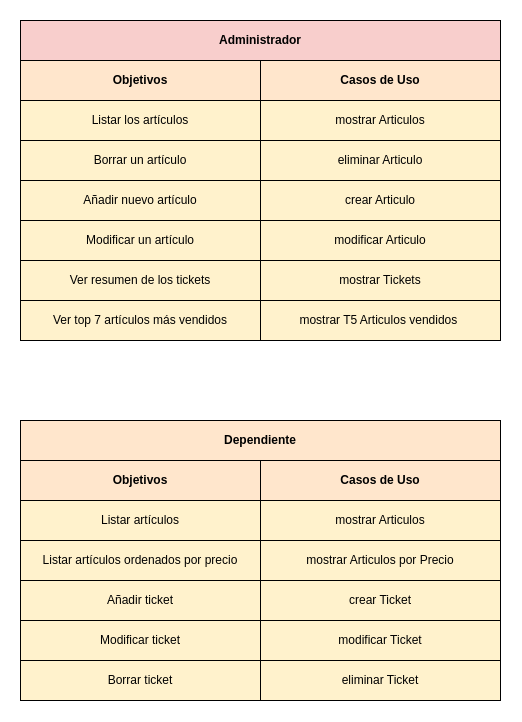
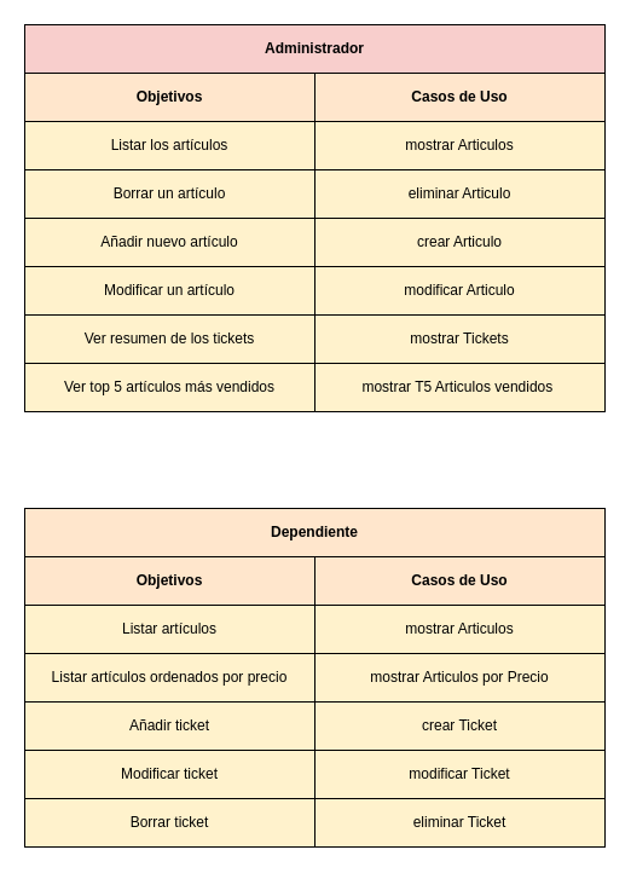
- <mxCell id="13" value="Ver top 7 artículos más vendidos" style="rounded=0;whiteSpace=wrap;html=1;fillColor=#fff2cc;" parent="1" vertex="1"><mxGeometry x="20" y="300" width="240" height="40" as="geometry" /></mxCell>
+ <mxCell id="13" value="Ver top 5 artículos más vendidos" style="rounded=0;whiteSpace=wrap;html=1;fillColor=#fff2cc;" parent="1" vertex="1"><mxGeometry x="20" y="300" width="240" height="40" as="geometry" /></mxCell>
